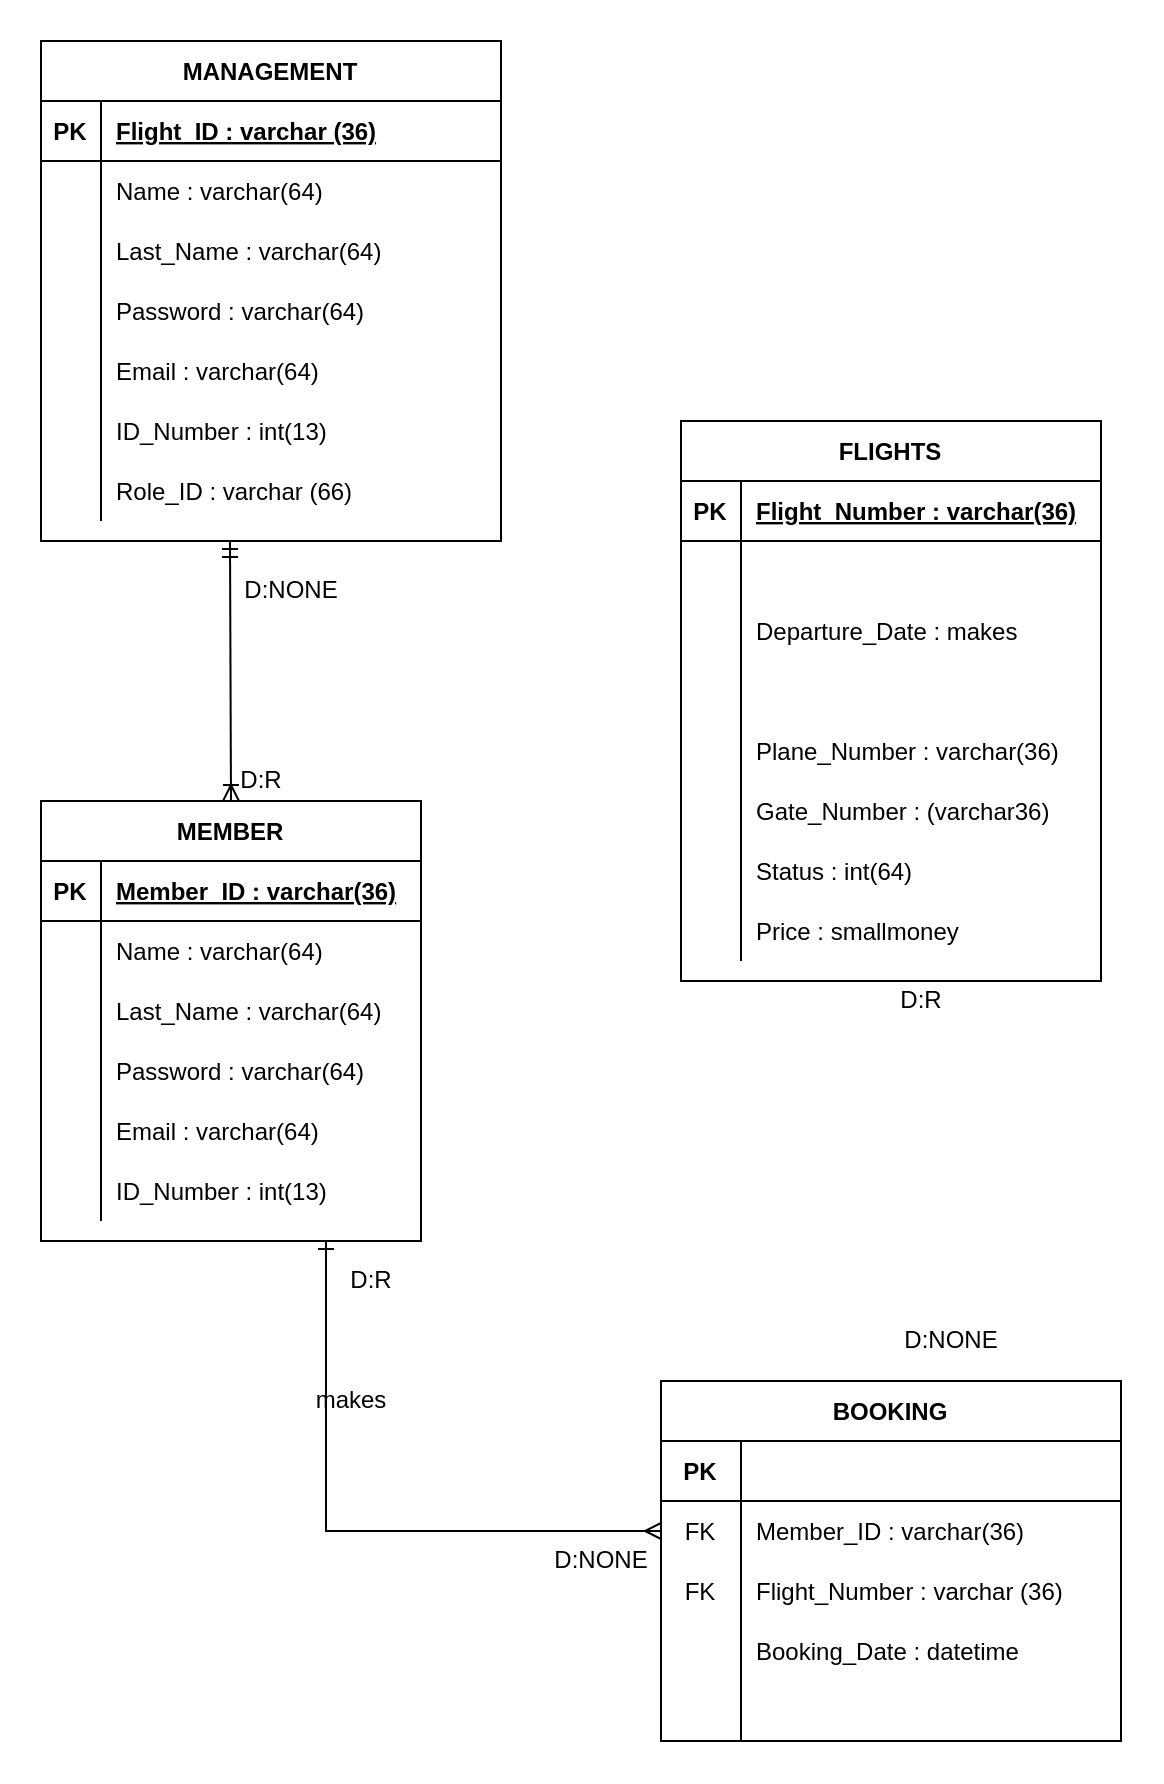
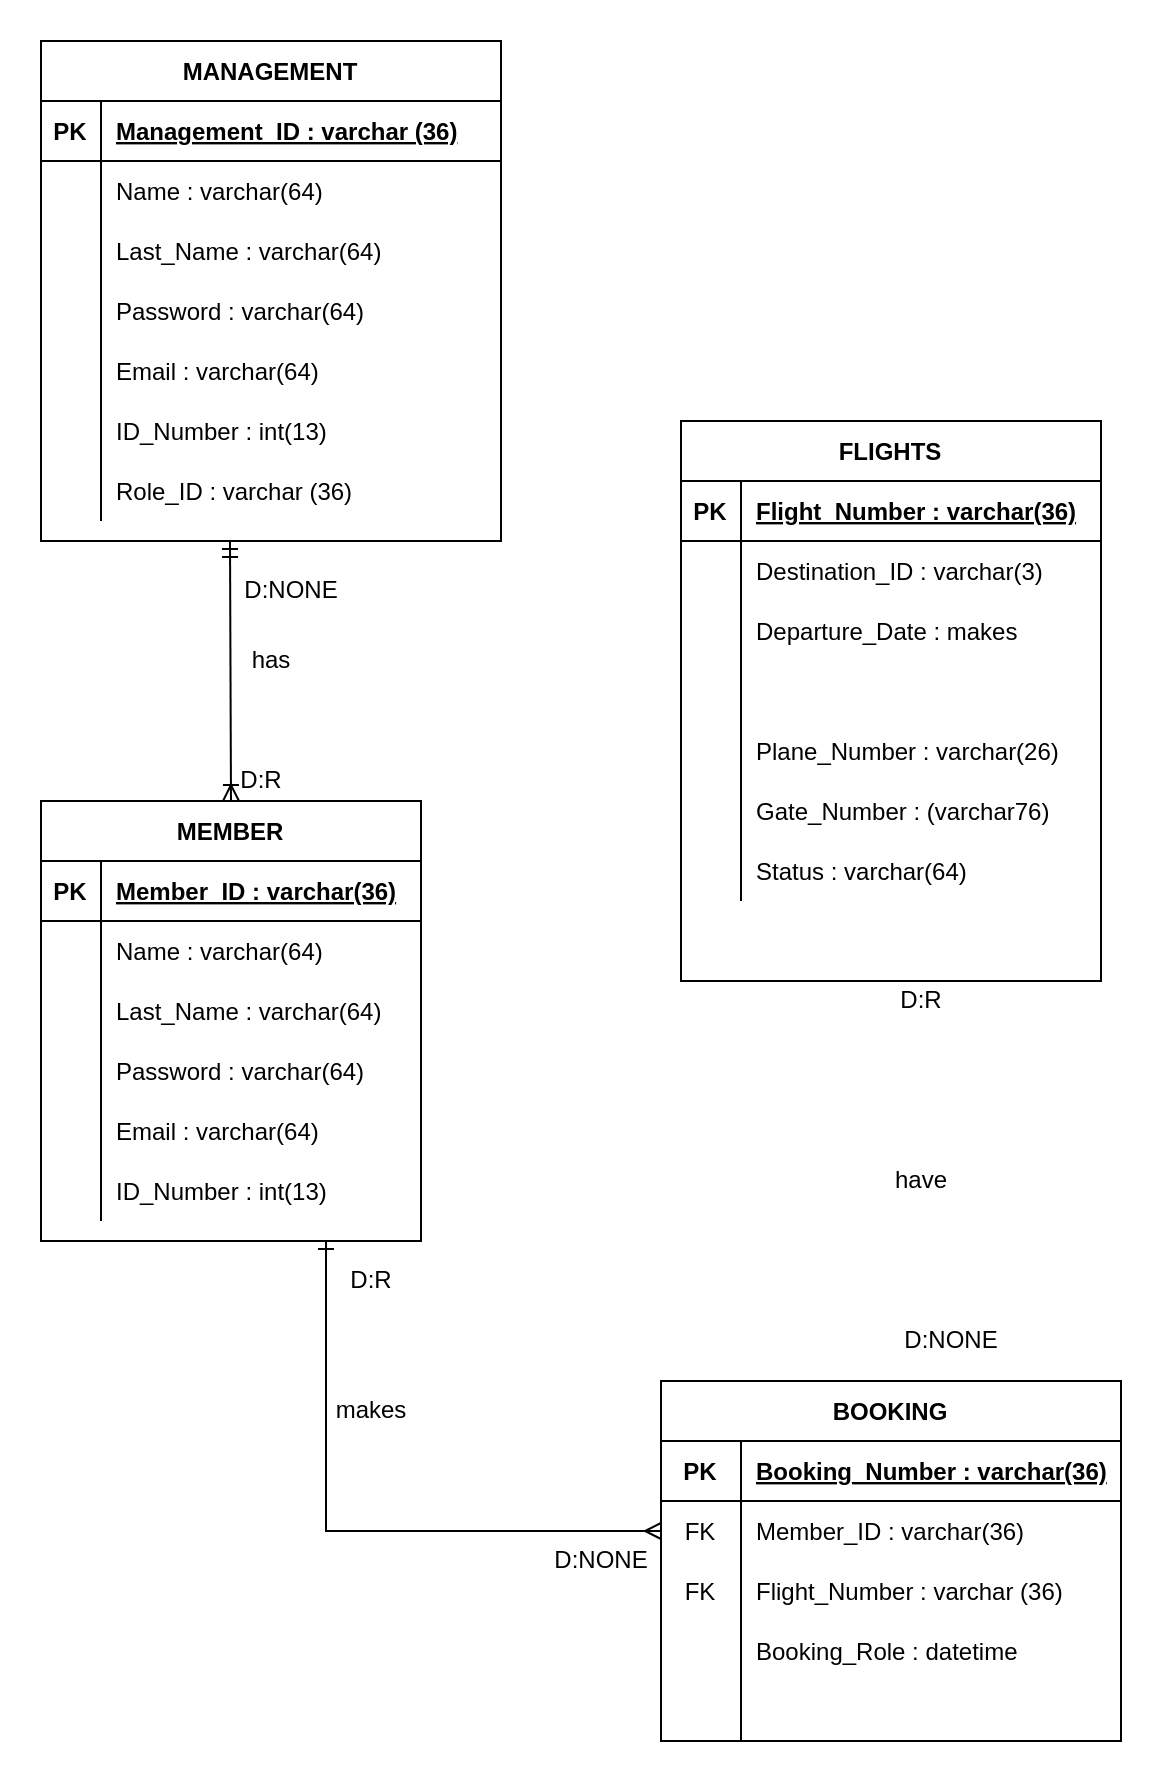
- <mxCell id="65" value="Flight_ID : varchar (36)" style="shape=partialRectangle;connectable=0;fillColor=none;top=0;left=0;bottom=0;right=0;align=left;spacingLeft=6;fontStyle=5;overflow=hidden;" parent="63" vertex="1"><mxGeometry x="30" width="200" height="30" as="geometry"><mxRectangle width="200" height="30" as="alternateBounds" /></mxGeometry></mxCell>
+ <mxCell id="65" value="Management_ID : varchar (36)" style="shape=partialRectangle;connectable=0;fillColor=none;top=0;left=0;bottom=0;right=0;align=left;spacingLeft=6;fontStyle=5;overflow=hidden;" parent="63" vertex="1"><mxGeometry x="30" width="200" height="30" as="geometry"><mxRectangle width="200" height="30" as="alternateBounds" /></mxGeometry></mxCell>
- <mxCell id="83" value="Role_ID : varchar (66)" style="shape=partialRectangle;connectable=0;fillColor=none;top=0;left=0;bottom=0;right=0;align=left;spacingLeft=6;overflow=hidden;" parent="81" vertex="1"><mxGeometry x="30" width="200" height="30" as="geometry"><mxRectangle width="200" height="30" as="alternateBounds" /></mxGeometry></mxCell>
+ <mxCell id="83" value="Role_ID : varchar (36)" style="shape=partialRectangle;connectable=0;fillColor=none;top=0;left=0;bottom=0;right=0;align=left;spacingLeft=6;overflow=hidden;" parent="81" vertex="1"><mxGeometry x="30" width="200" height="30" as="geometry"><mxRectangle width="200" height="30" as="alternateBounds" /></mxGeometry></mxCell>
+ <mxCell id="8" value="Destination_ID : varchar(3)" style="shape=partialRectangle;connectable=0;fillColor=none;top=0;left=0;bottom=0;right=0;align=left;spacingLeft=6;overflow=hidden;" parent="6" vertex="1"><mxGeometry x="30" width="180" height="30" as="geometry"><mxRectangle width="180" height="30" as="alternateBounds" /></mxGeometry></mxCell>
+ <mxCell id="85" value="has" style="text;html=1;align=center;verticalAlign=middle;resizable=0;points=[];autosize=1;strokeColor=none;fillColor=none;" parent="1" vertex="1"><mxGeometry x="115" y="315" width="40" height="30" as="geometry" /></mxCell>
- <mxCell id="16" value="Plane_Number : varchar(36)" style="shape=partialRectangle;connectable=0;fillColor=none;top=0;left=0;bottom=0;right=0;align=left;spacingLeft=6;overflow=hidden;" parent="14" vertex="1"><mxGeometry x="30" width="180" height="30" as="geometry"><mxRectangle width="180" height="30" as="alternateBounds" /></mxGeometry></mxCell>
+ <mxCell id="16" value="Plane_Number : varchar(26)" style="shape=partialRectangle;connectable=0;fillColor=none;top=0;left=0;bottom=0;right=0;align=left;spacingLeft=6;overflow=hidden;" parent="14" vertex="1"><mxGeometry x="30" width="180" height="30" as="geometry"><mxRectangle width="180" height="30" as="alternateBounds" /></mxGeometry></mxCell>
- <mxCell id="19" value="Gate_Number : (varchar36)" style="shape=partialRectangle;connectable=0;fillColor=none;top=0;left=0;bottom=0;right=0;align=left;spacingLeft=6;overflow=hidden;" parent="17" vertex="1"><mxGeometry x="30" width="180" height="30" as="geometry"><mxRectangle width="180" height="30" as="alternateBounds" /></mxGeometry></mxCell>
+ <mxCell id="19" value="Gate_Number : (varchar76)" style="shape=partialRectangle;connectable=0;fillColor=none;top=0;left=0;bottom=0;right=0;align=left;spacingLeft=6;overflow=hidden;" parent="17" vertex="1"><mxGeometry x="30" width="180" height="30" as="geometry"><mxRectangle width="180" height="30" as="alternateBounds" /></mxGeometry></mxCell>
- <mxCell id="22" value="Status : int(64)" style="shape=partialRectangle;connectable=0;fillColor=none;top=0;left=0;bottom=0;right=0;align=left;spacingLeft=6;overflow=hidden;" parent="20" vertex="1"><mxGeometry x="30" width="180" height="30" as="geometry"><mxRectangle width="180" height="30" as="alternateBounds" /></mxGeometry></mxCell>
+ <mxCell id="22" value="Status : varchar(64)" style="shape=partialRectangle;connectable=0;fillColor=none;top=0;left=0;bottom=0;right=0;align=left;spacingLeft=6;overflow=hidden;" parent="20" vertex="1"><mxGeometry x="30" width="180" height="30" as="geometry"><mxRectangle width="180" height="30" as="alternateBounds" /></mxGeometry></mxCell>
- <mxCell id="25" value="Price : smallmoney" style="shape=partialRectangle;connectable=0;fillColor=none;top=0;left=0;bottom=0;right=0;align=left;spacingLeft=6;overflow=hidden;" parent="23" vertex="1"><mxGeometry x="30" width="180" height="30" as="geometry"><mxRectangle width="180" height="30" as="alternateBounds" /></mxGeometry></mxCell>
+ <mxCell id="93" value="have" style="text;html=1;align=center;verticalAlign=middle;resizable=0;points=[];autosize=1;strokeColor=none;fillColor=none;" parent="1" vertex="1"><mxGeometry x="435" y="575" width="50" height="30" as="geometry" /></mxCell>
- <mxCell id="88" value="makes" style="text;html=1;align=center;verticalAlign=middle;resizable=0;points=[];autosize=1;strokeColor=none;fillColor=none;" parent="1" vertex="1"><mxGeometry x="145" y="685" width="60" height="30" as="geometry" /></mxCell>
+ <mxCell id="88" value="makes" style="text;html=1;align=center;verticalAlign=middle;resizable=0;points=[];autosize=1;strokeColor=none;fillColor=none;" parent="1" vertex="1"><mxGeometry x="155" y="690" width="60" height="30" as="geometry" /></mxCell>
+ <mxCell id="29" value="Booking_Number : varchar(36)" style="shape=partialRectangle;connectable=0;fillColor=none;top=0;left=0;bottom=0;right=0;align=left;spacingLeft=6;fontStyle=5;overflow=hidden;" parent="27" vertex="1"><mxGeometry x="40" width="190" height="30" as="geometry"><mxRectangle width="190" height="30" as="alternateBounds" /></mxGeometry></mxCell>
- <mxCell id="38" value="Booking_Date : datetime" style="shape=partialRectangle;connectable=0;fillColor=none;top=0;left=0;bottom=0;right=0;align=left;spacingLeft=6;overflow=hidden;" parent="36" vertex="1"><mxGeometry x="40" width="190" height="30" as="geometry"><mxRectangle width="190" height="30" as="alternateBounds" /></mxGeometry></mxCell>
+ <mxCell id="38" value="Booking_Role : datetime" style="shape=partialRectangle;connectable=0;fillColor=none;top=0;left=0;bottom=0;right=0;align=left;spacingLeft=6;overflow=hidden;" parent="36" vertex="1"><mxGeometry x="40" width="190" height="30" as="geometry"><mxRectangle width="190" height="30" as="alternateBounds" /></mxGeometry></mxCell>
